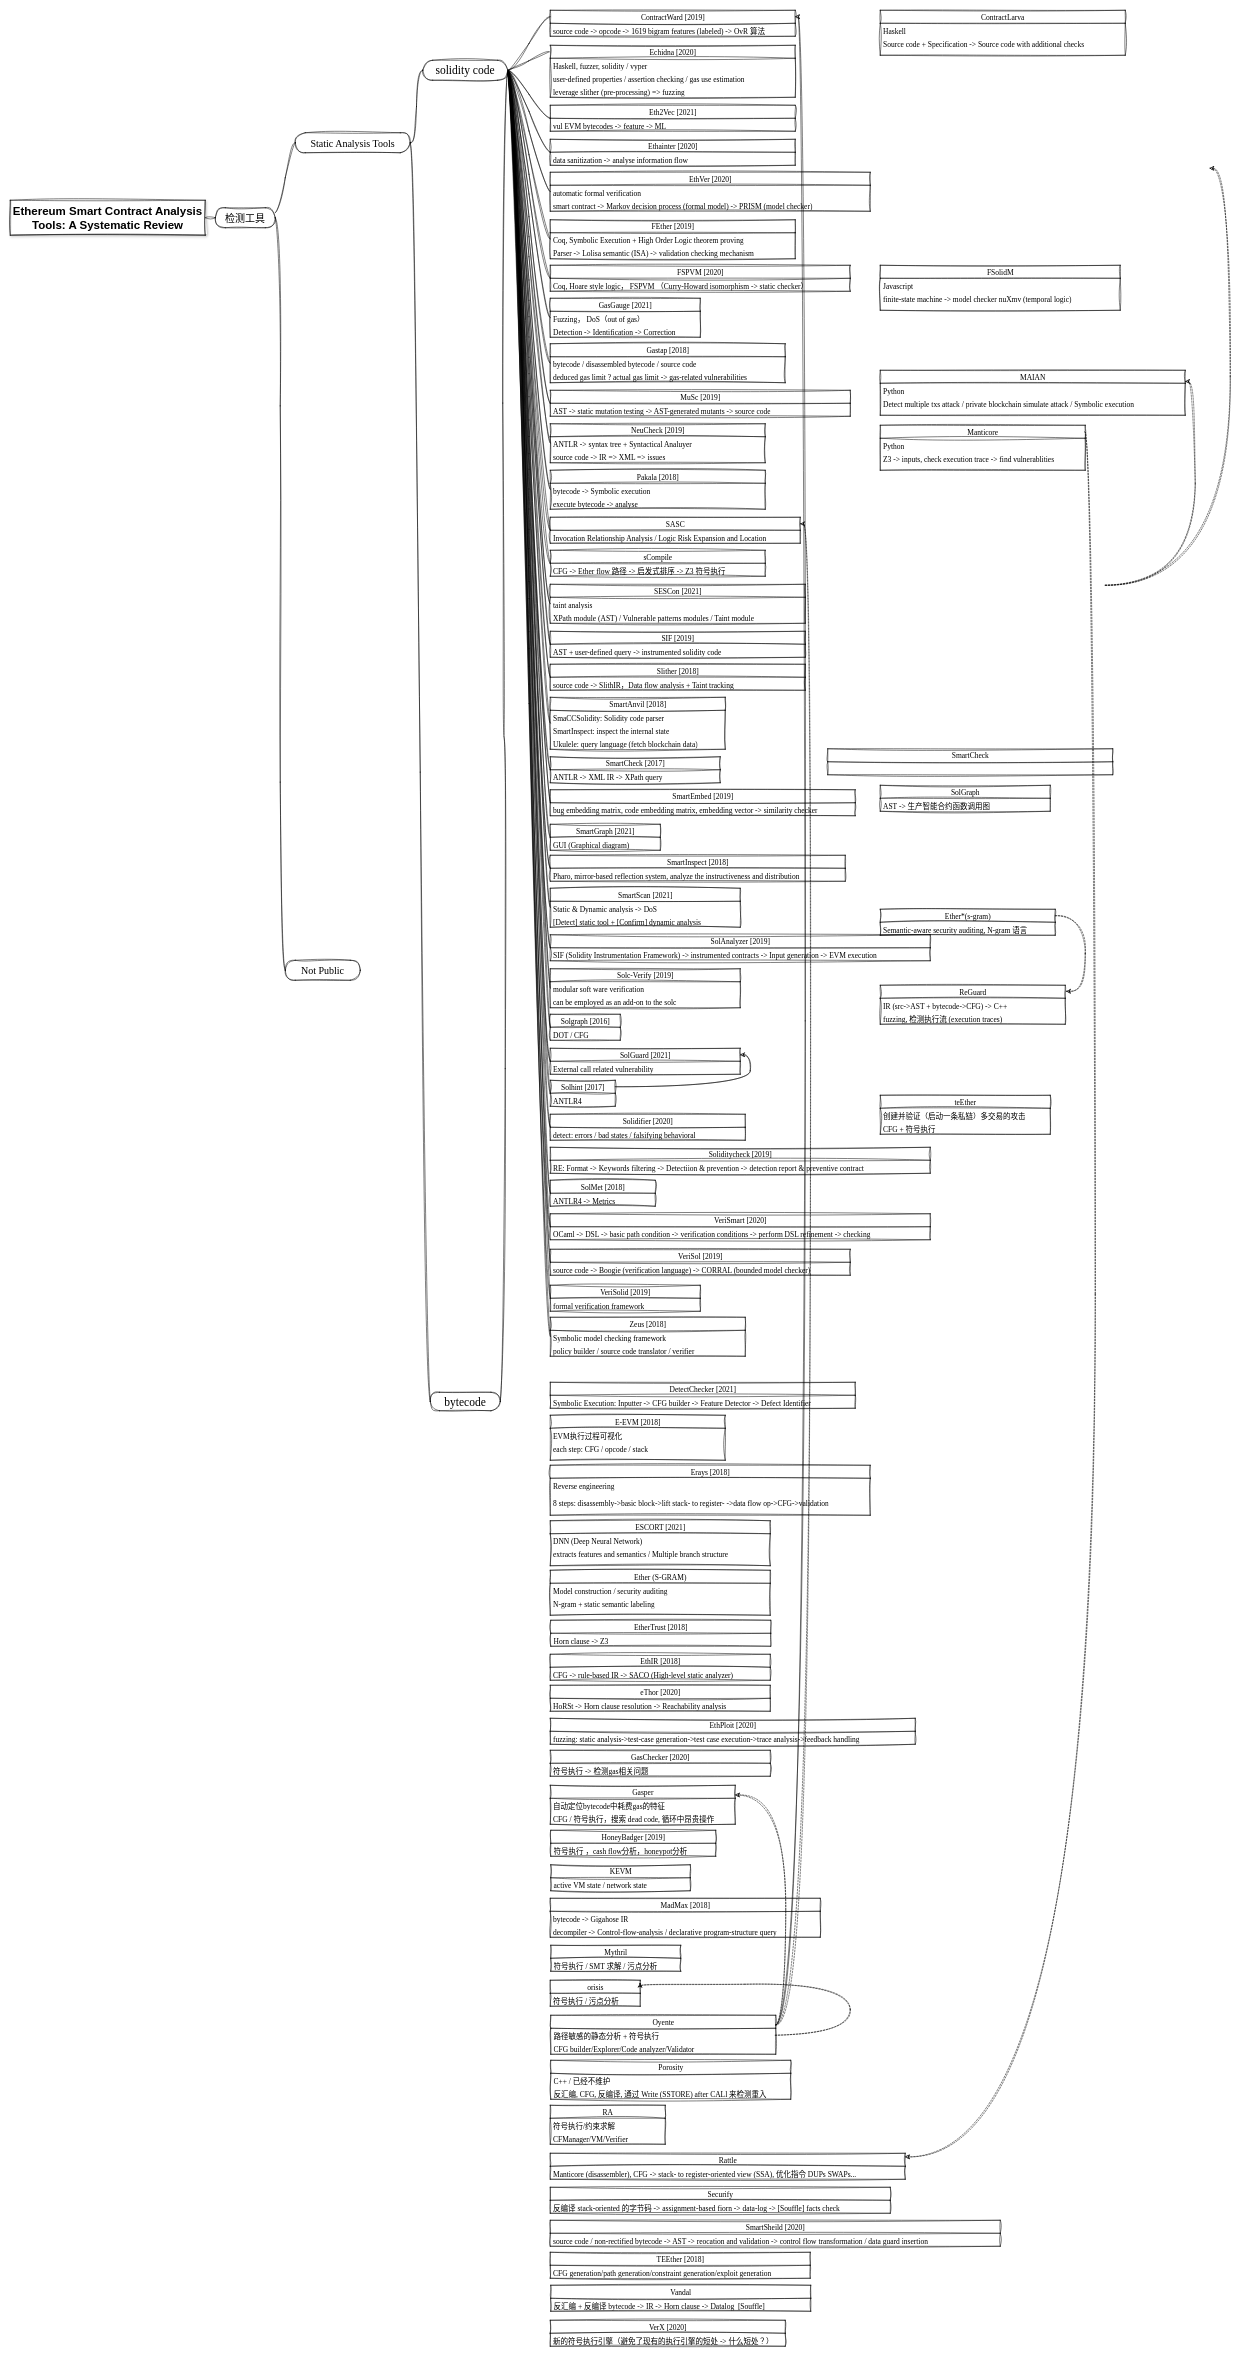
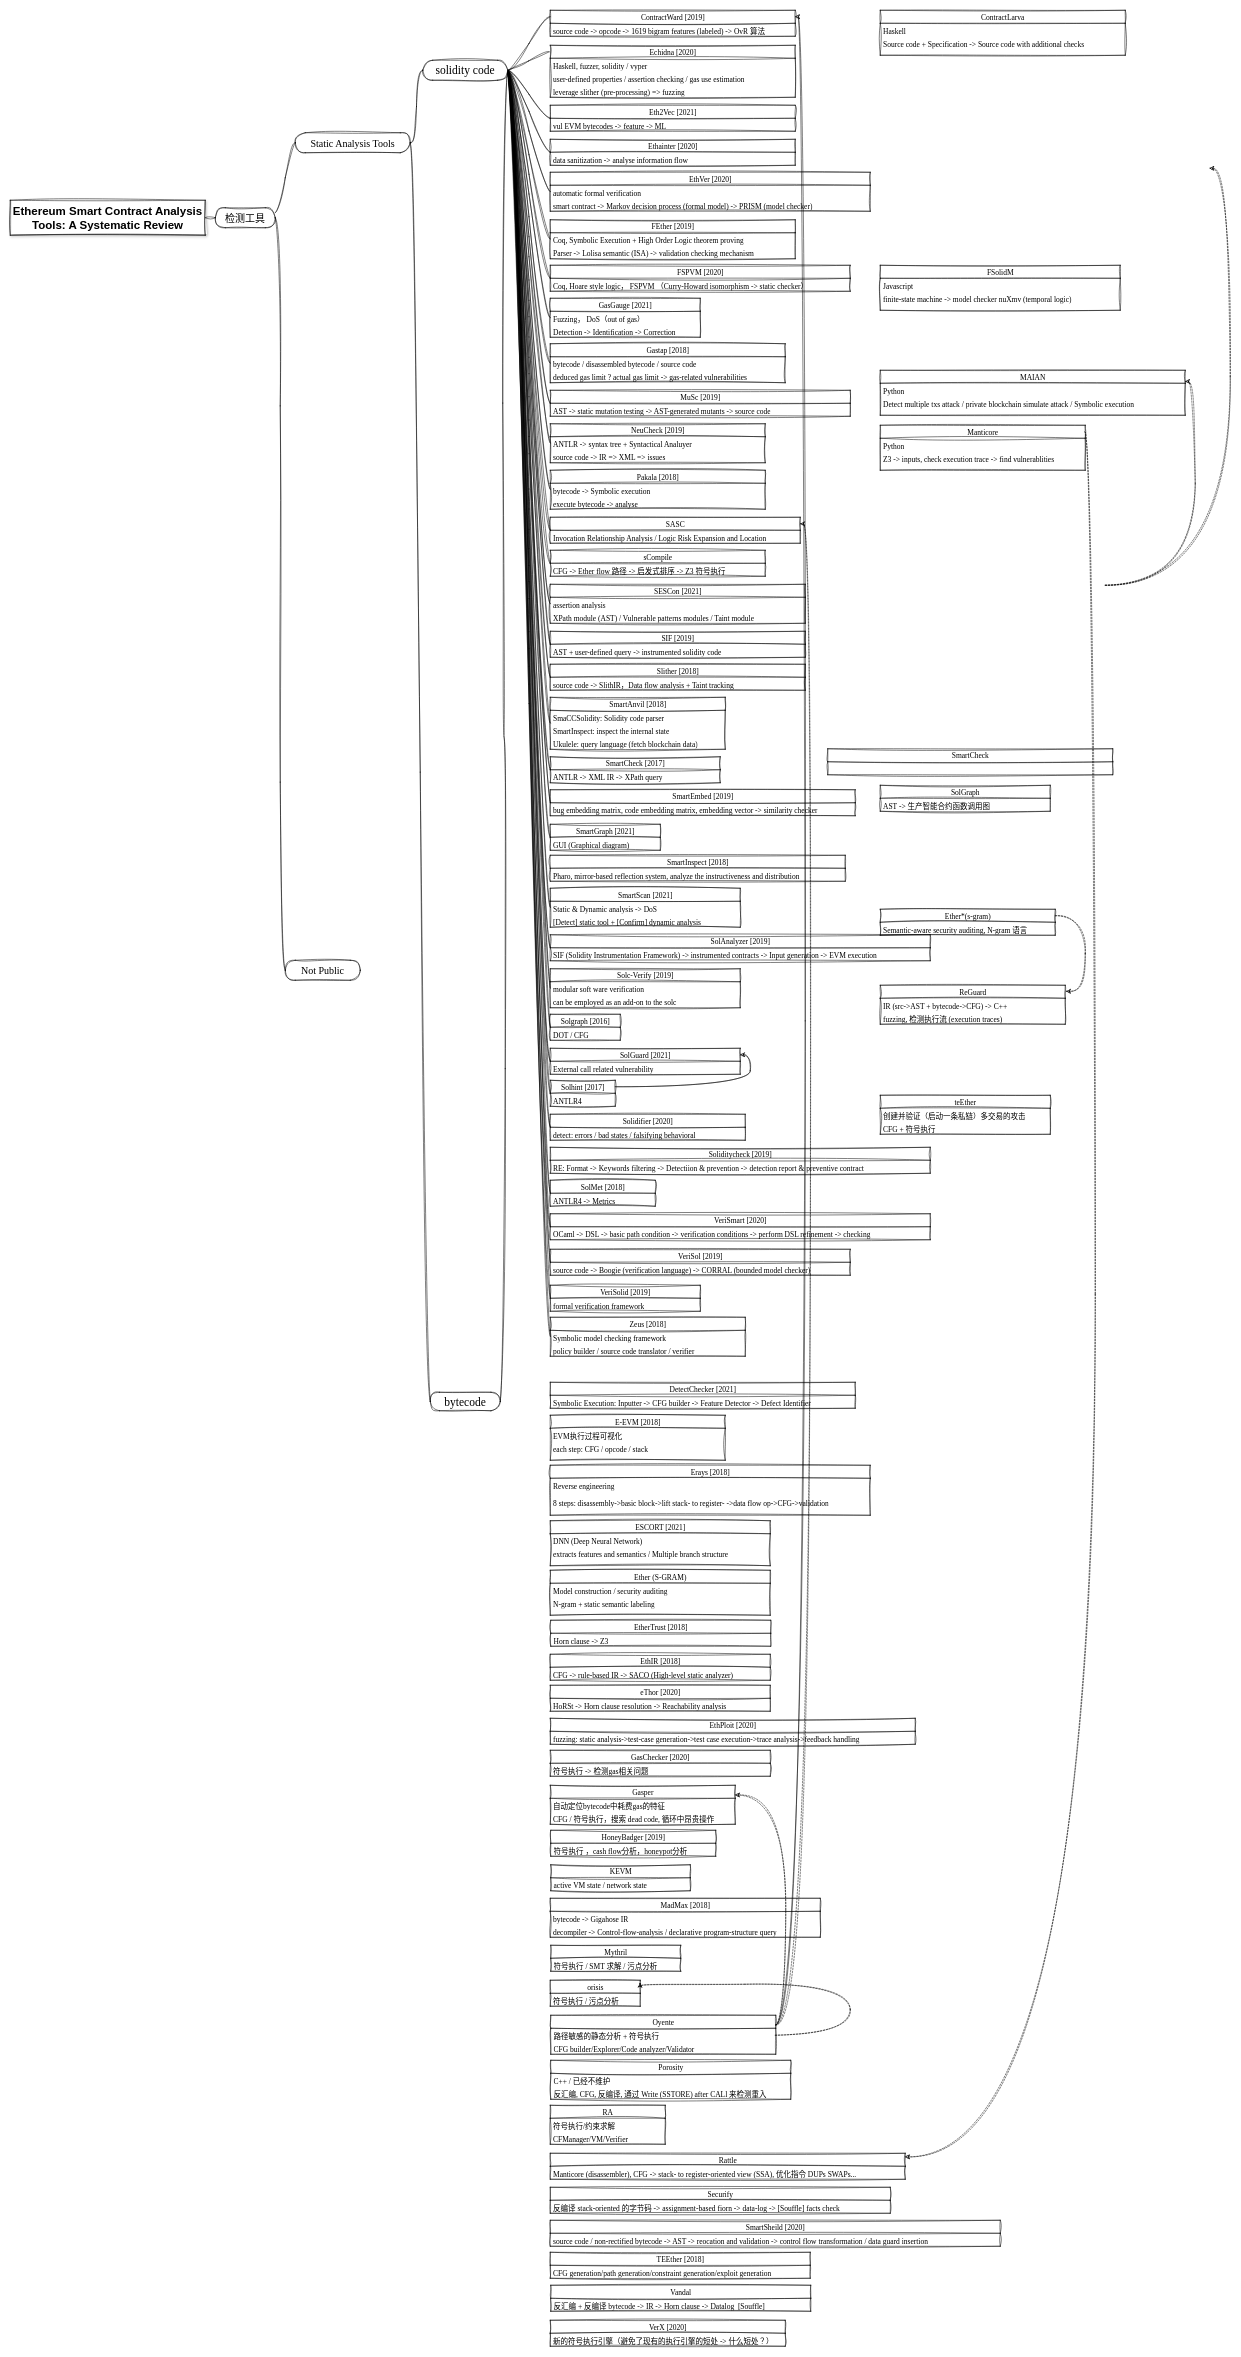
- <mxCell id="142" value="taint analysis" style="text;strokeColor=none;fillColor=none;align=left;verticalAlign=top;spacingLeft=4;spacingRight=4;overflow=hidden;rotatable=0;points=[[0,0.5],[1,0.5]];portConstraint=eastwest;whiteSpace=wrap;html=1;sketch=1;hachureGap=4;jiggle=2;curveFitting=1;fontFamily=Architects Daughter;fontSource=https%3A%2F%2Ffonts.googleapis.com%2Fcss%3Ffamily%3DArchitects%2BDaughter;fontSize=15;" vertex="1" parent="141"><mxGeometry y="26" width="510" height="26" as="geometry" /></mxCell>
+ <mxCell id="142" value="assertion analysis" style="text;strokeColor=none;fillColor=none;align=left;verticalAlign=top;spacingLeft=4;spacingRight=4;overflow=hidden;rotatable=0;points=[[0,0.5],[1,0.5]];portConstraint=eastwest;whiteSpace=wrap;html=1;sketch=1;hachureGap=4;jiggle=2;curveFitting=1;fontFamily=Architects Daughter;fontSource=https%3A%2F%2Ffonts.googleapis.com%2Fcss%3Ffamily%3DArchitects%2BDaughter;fontSize=15;" vertex="1" parent="141"><mxGeometry y="26" width="510" height="26" as="geometry" /></mxCell>
- <mxCell id="93" style="edgeStyle=entityRelationEdgeStyle;curved=1;rounded=0;sketch=1;hachureGap=4;jiggle=2;curveFitting=1;orthogonalLoop=1;jettySize=auto;html=1;startArrow=none;endArrow=none;segment=10;sourcePerimeterSpacing=0;targetPerimeterSpacing=0;exitX=1;exitY=0.5;exitDx=0;exitDy=0;fontFamily=Architects Daughter;fontSource=https%3A%2F%2Ffonts.googleapis.com%2Fcss%3Ffamily%3DArchitects%2BDaughter;fontSize=23;" edge="1" parent="1" source="107" target="158"><mxGeometry relative="1" as="geometry" /></mxCell>
